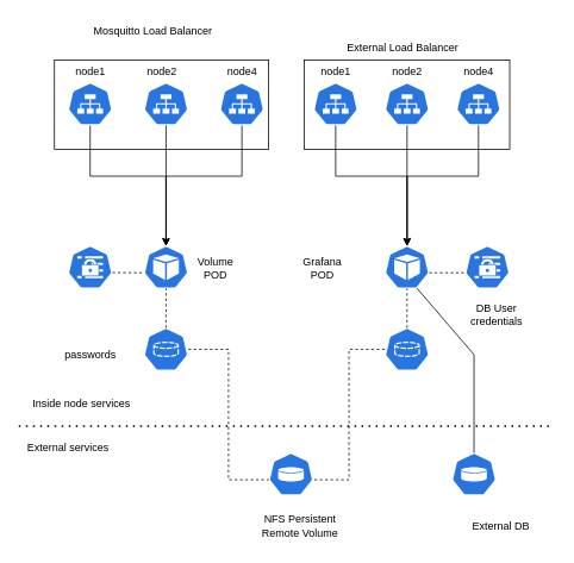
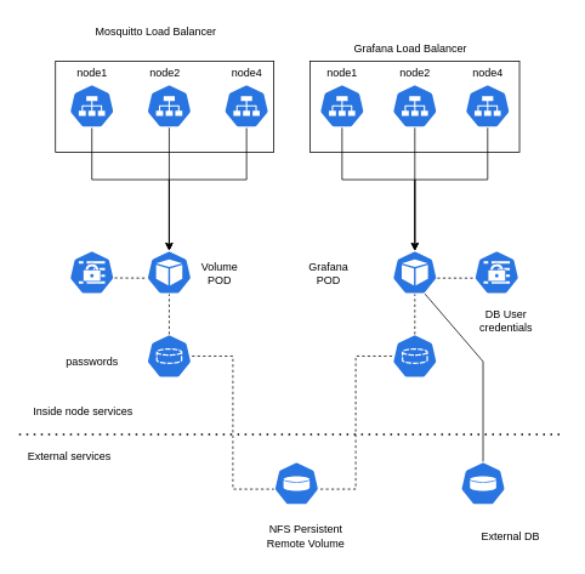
- <mxCell id="45" value="External Load Balancer&lt;div&gt;&lt;br&gt;&lt;/div&gt;" style="text;html=1;align=center;verticalAlign=middle;resizable=0;points=[];autosize=1;strokeColor=none;fillColor=none;" vertex="1" parent="1"><mxGeometry x="375" y="40" width="150" height="40" as="geometry" /></mxCell>
+ <mxCell id="45" value="Grafana Load Balancer&lt;div&gt;&lt;br&gt;&lt;/div&gt;" style="text;html=1;align=center;verticalAlign=middle;resizable=0;points=[];autosize=1;strokeColor=none;fillColor=none;" vertex="1" parent="1"><mxGeometry x="375" y="40" width="150" height="40" as="geometry" /></mxCell>
